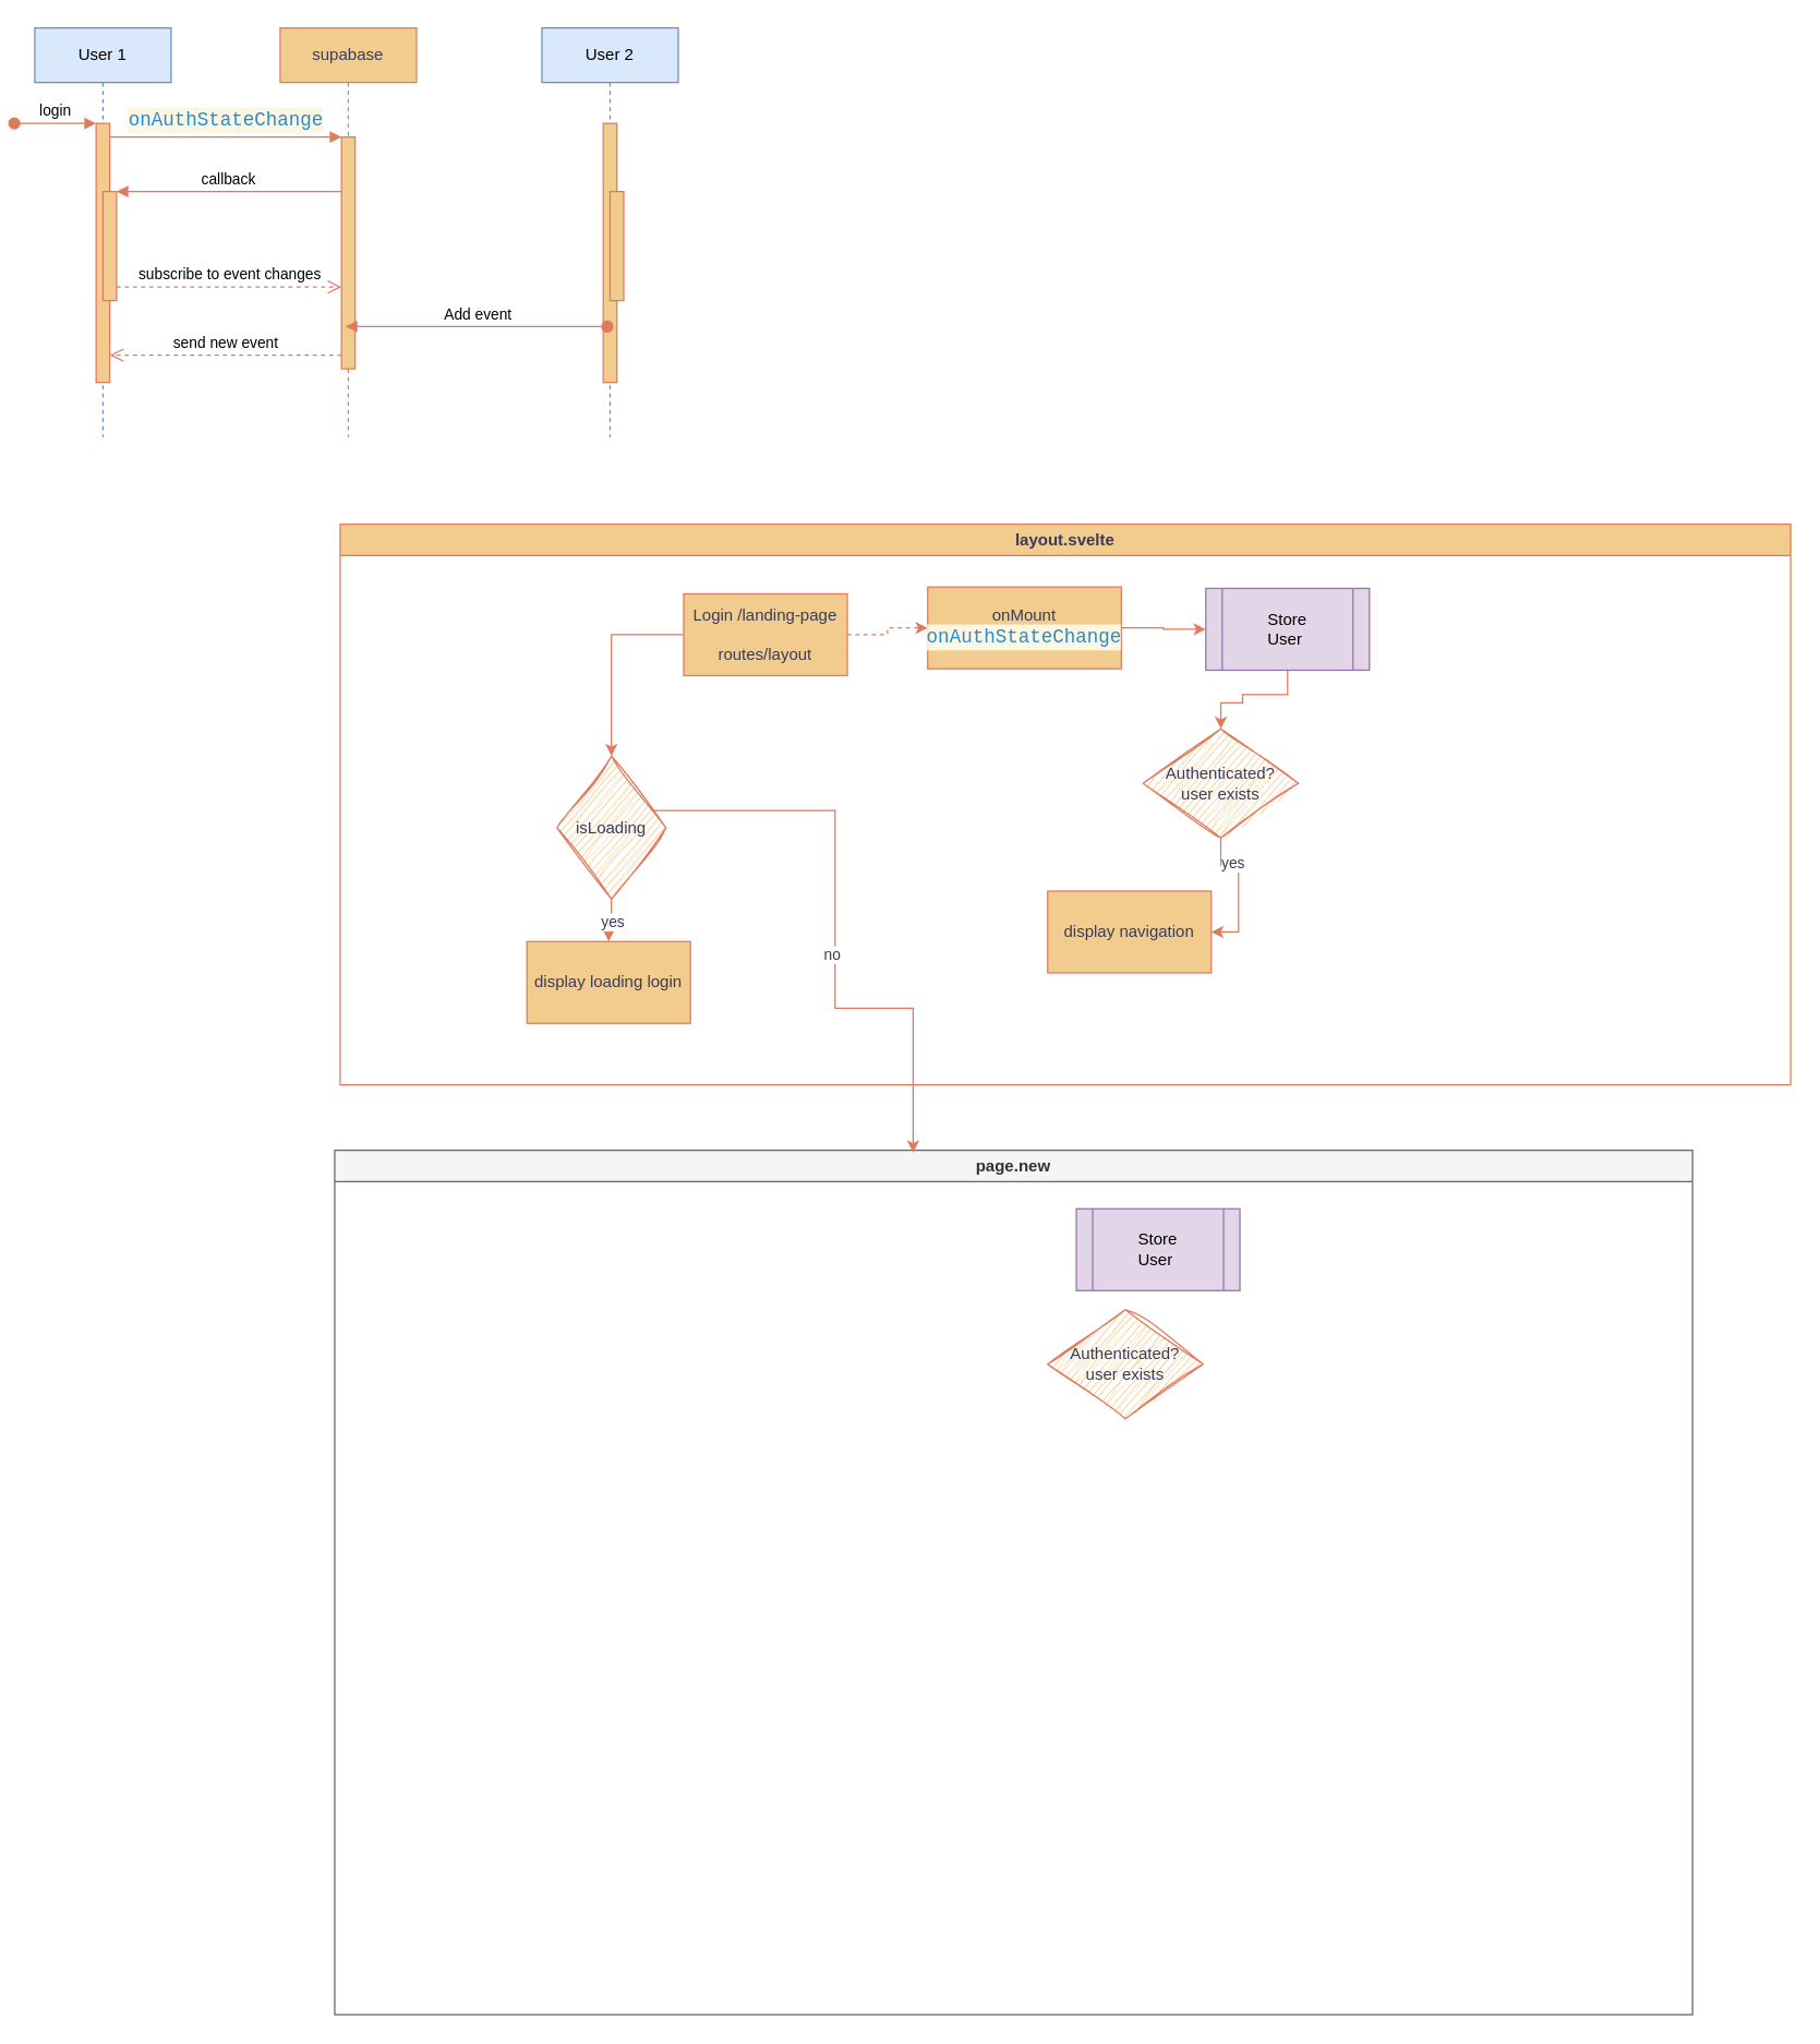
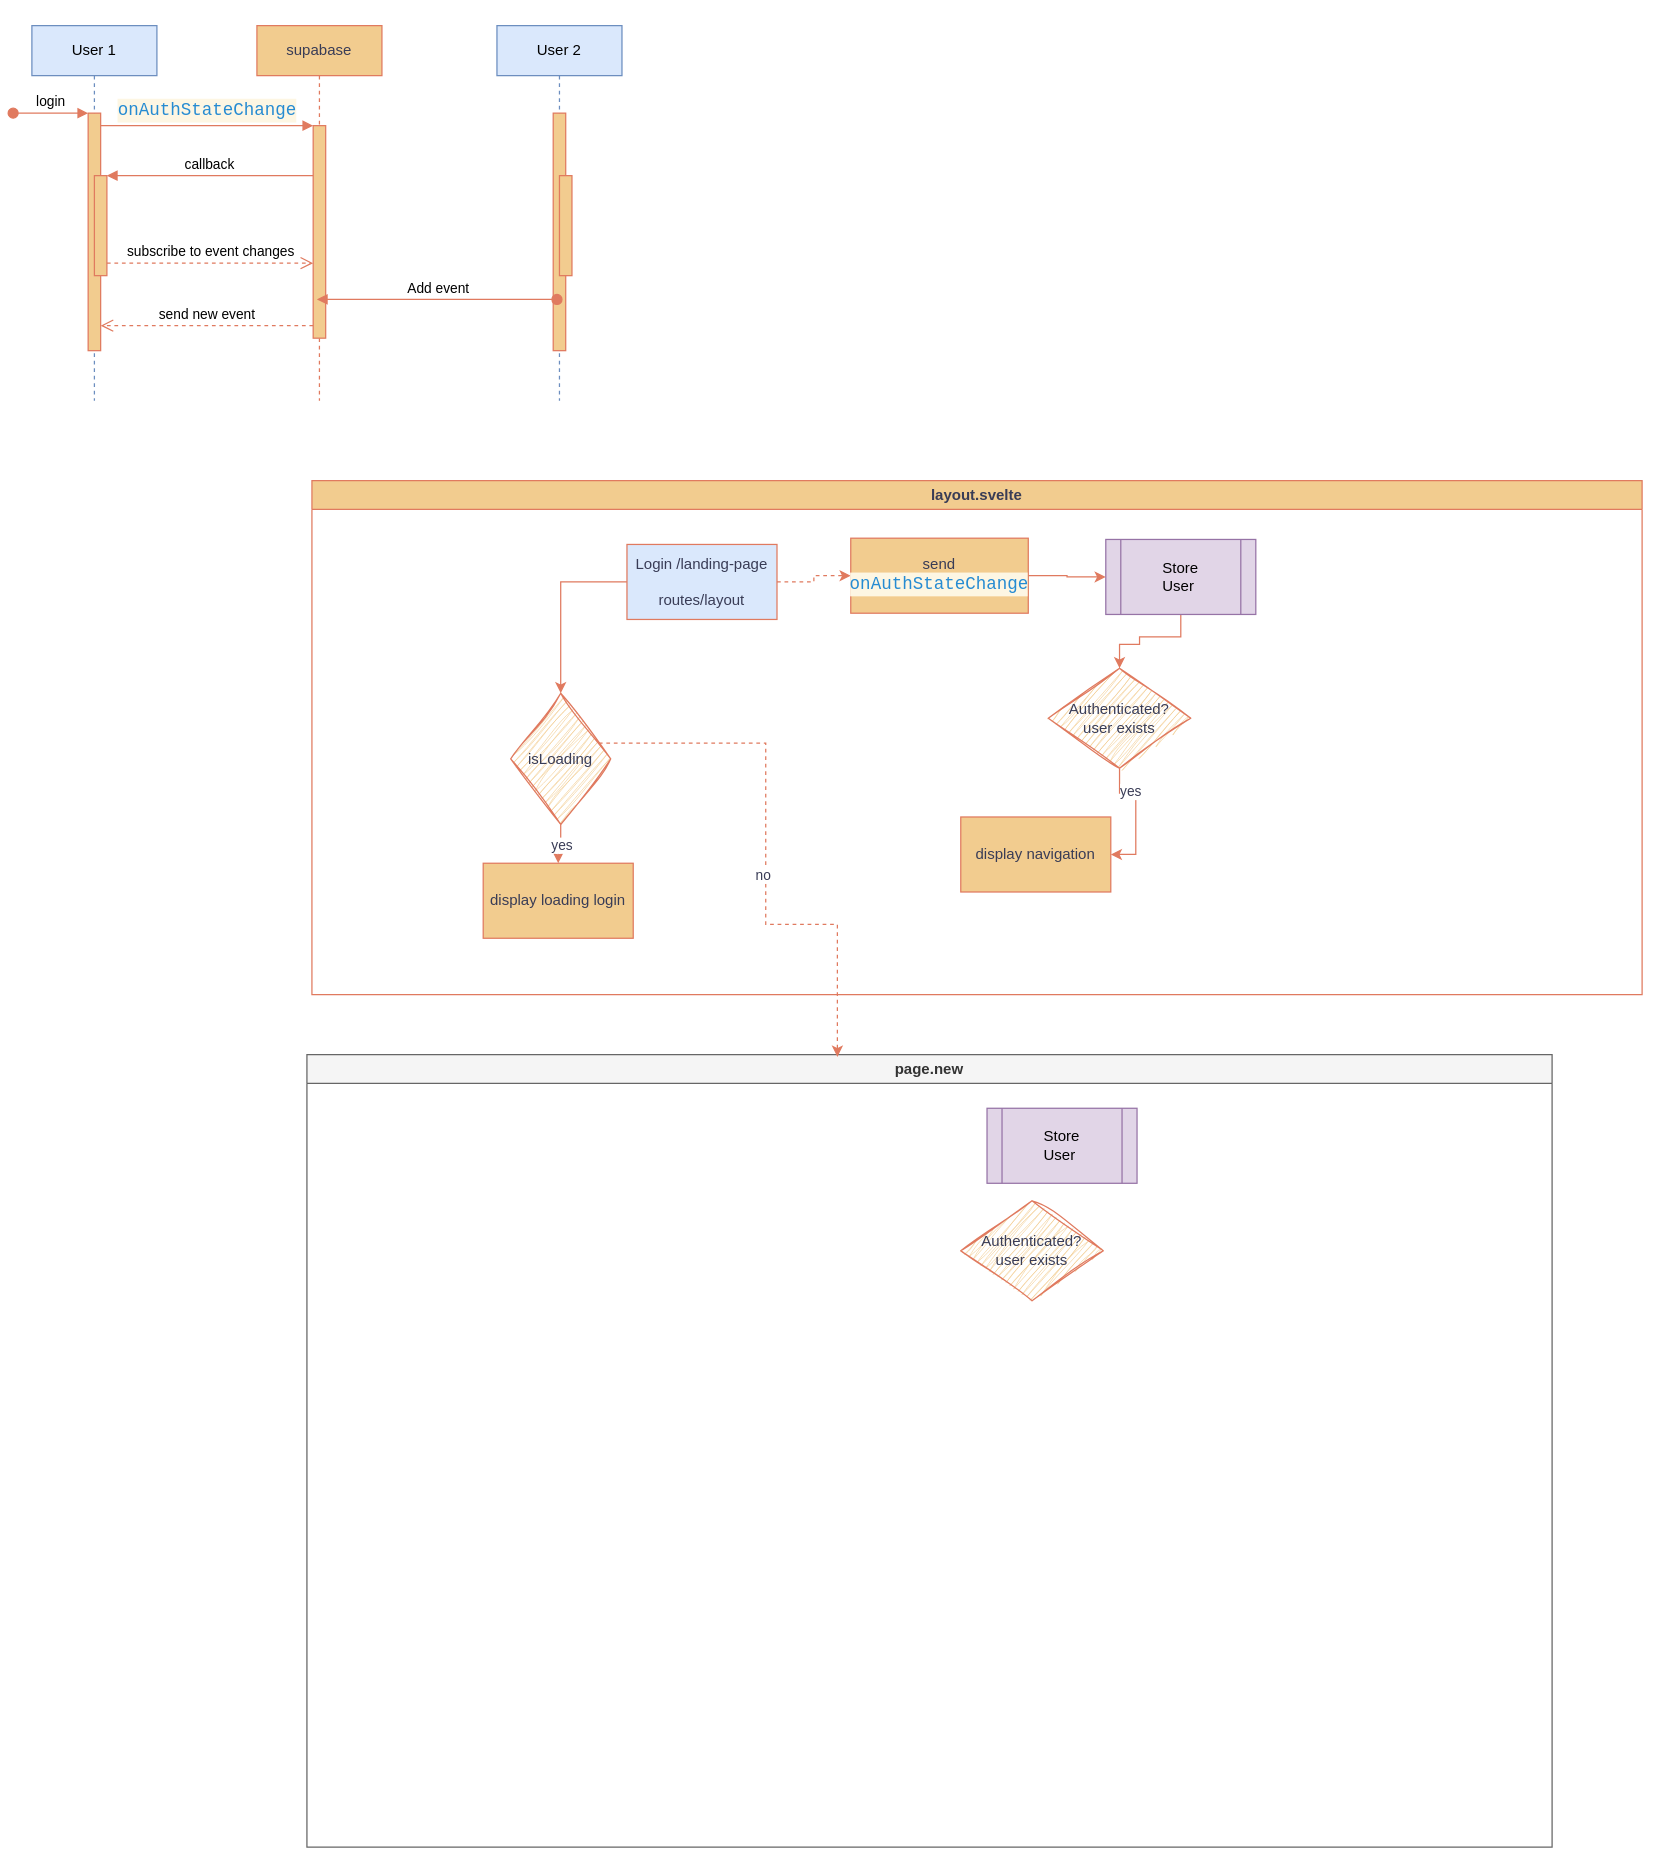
- <mxCell id="26" value="onMount&lt;div&gt;&lt;div style=&quot;color: rgb(101, 123, 131); background-color: rgb(253, 246, 227); font-family: Consolas, &amp;quot;Courier New&amp;quot;, monospace; font-size: 14px; line-height: 19px; white-space: pre;&quot;&gt;&lt;span style=&quot;color: #268bd2;&quot;&gt;onAuthStateChange&lt;/span&gt;&lt;/div&gt;&lt;/div&gt;" style="rounded=0;whiteSpace=wrap;html=1;fillColor=#F2CC8F;strokeColor=#E07A5F;fontColor=#393C56;" vertex="1" parent="15"><mxGeometry x="431" y="46" width="142" height="60" as="geometry" /></mxCell>
+ <mxCell id="26" value="send&lt;div&gt;&lt;div style=&quot;color: rgb(101, 123, 131); background-color: rgb(253, 246, 227); font-family: Consolas, &amp;quot;Courier New&amp;quot;, monospace; font-size: 14px; line-height: 19px; white-space: pre;&quot;&gt;&lt;span style=&quot;color: #268bd2;&quot;&gt;onAuthStateChange&lt;/span&gt;&lt;/div&gt;&lt;/div&gt;" style="rounded=0;whiteSpace=wrap;html=1;fillColor=#F2CC8F;strokeColor=#E07A5F;fontColor=#393C56;" vertex="1" parent="15"><mxGeometry x="431" y="46" width="142" height="60" as="geometry" /></mxCell>
- <mxCell id="18" value="Login /landing-page&lt;div&gt;&lt;br&gt;&lt;div&gt;routes/layout&lt;/div&gt;&lt;/div&gt;" style="rounded=0;whiteSpace=wrap;html=1;strokeColor=#E07A5F;fontColor=#393C56;fillColor=#F2CC8F;" vertex="1" parent="15"><mxGeometry x="252" y="51" width="120" height="60" as="geometry" /></mxCell>
+ <mxCell id="18" value="Login /landing-page&lt;div&gt;&lt;br&gt;&lt;div&gt;routes/layout&lt;/div&gt;&lt;/div&gt;" style="rounded=0;whiteSpace=wrap;html=1;strokeColor=#E07A5F;fontColor=#393C56;fillColor=#dae8fc;" vertex="1" parent="15"><mxGeometry x="252" y="51" width="120" height="60" as="geometry" /></mxCell>
- <mxCell id="35" style="edgeStyle=orthogonalEdgeStyle;rounded=0;orthogonalLoop=1;jettySize=auto;html=1;entryX=0.426;entryY=0.003;entryDx=0;entryDy=0;entryPerimeter=0;strokeColor=#E07A5F;fontColor=#393C56;fillColor=#F2CC8F;" edge="1" parent="1" source="29" target="32"><mxGeometry relative="1" as="geometry"><Array as="points"><mxPoint x="607" y="594" /><mxPoint x="607" y="739" /><mxPoint x="664" y="739" /></Array></mxGeometry></mxCell>
+ <mxCell id="35" style="edgeStyle=orthogonalEdgeStyle;rounded=0;orthogonalLoop=1;jettySize=auto;html=1;entryX=0.426;entryY=0.003;entryDx=0;entryDy=0;entryPerimeter=0;strokeColor=#E07A5F;fontColor=#393C56;fillColor=#F2CC8F;dashed=1;" edge="1" parent="1" source="29" target="32"><mxGeometry relative="1" as="geometry"><Array as="points"><mxPoint x="607" y="594" /><mxPoint x="607" y="739" /><mxPoint x="664" y="739" /></Array></mxGeometry></mxCell>
